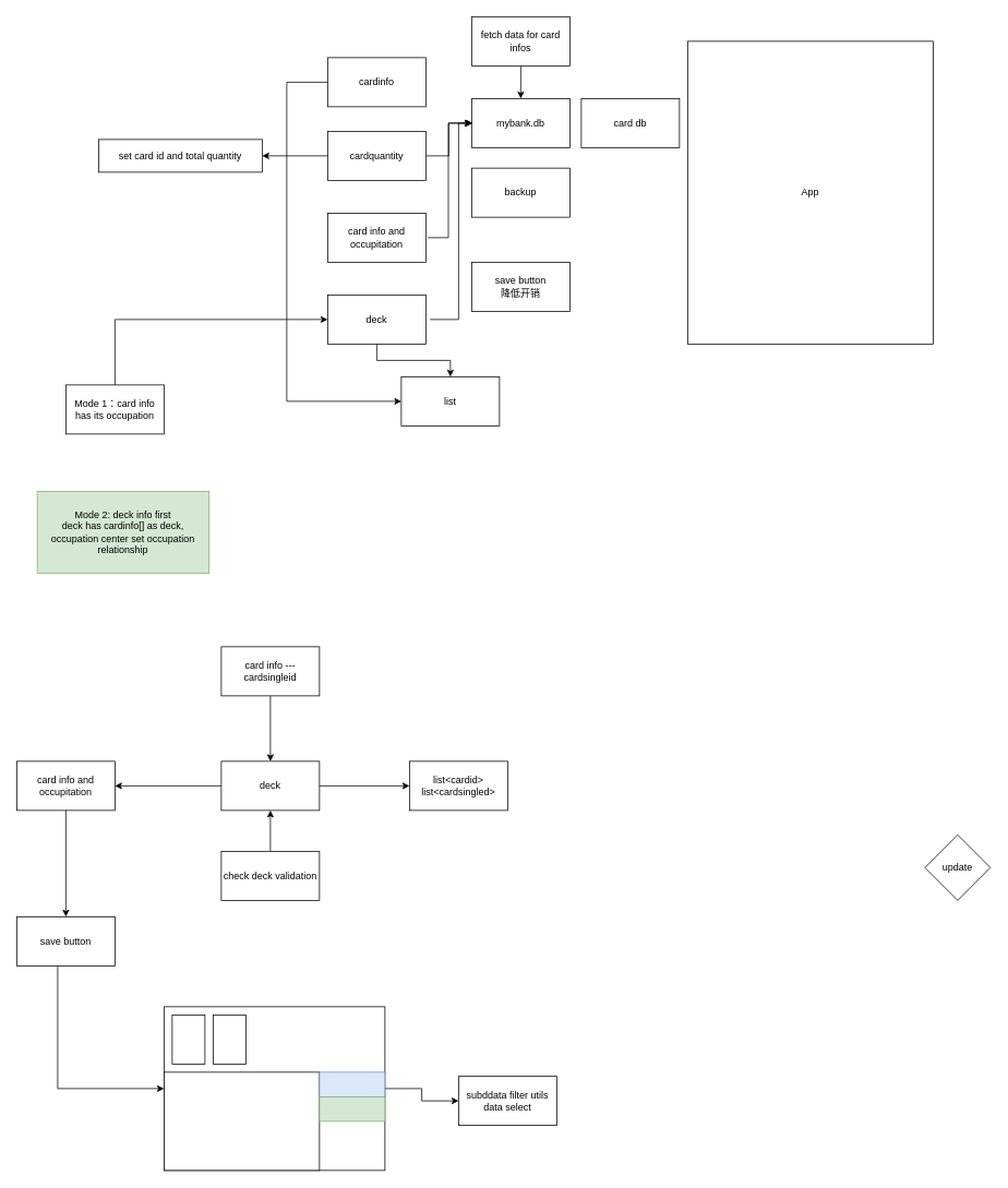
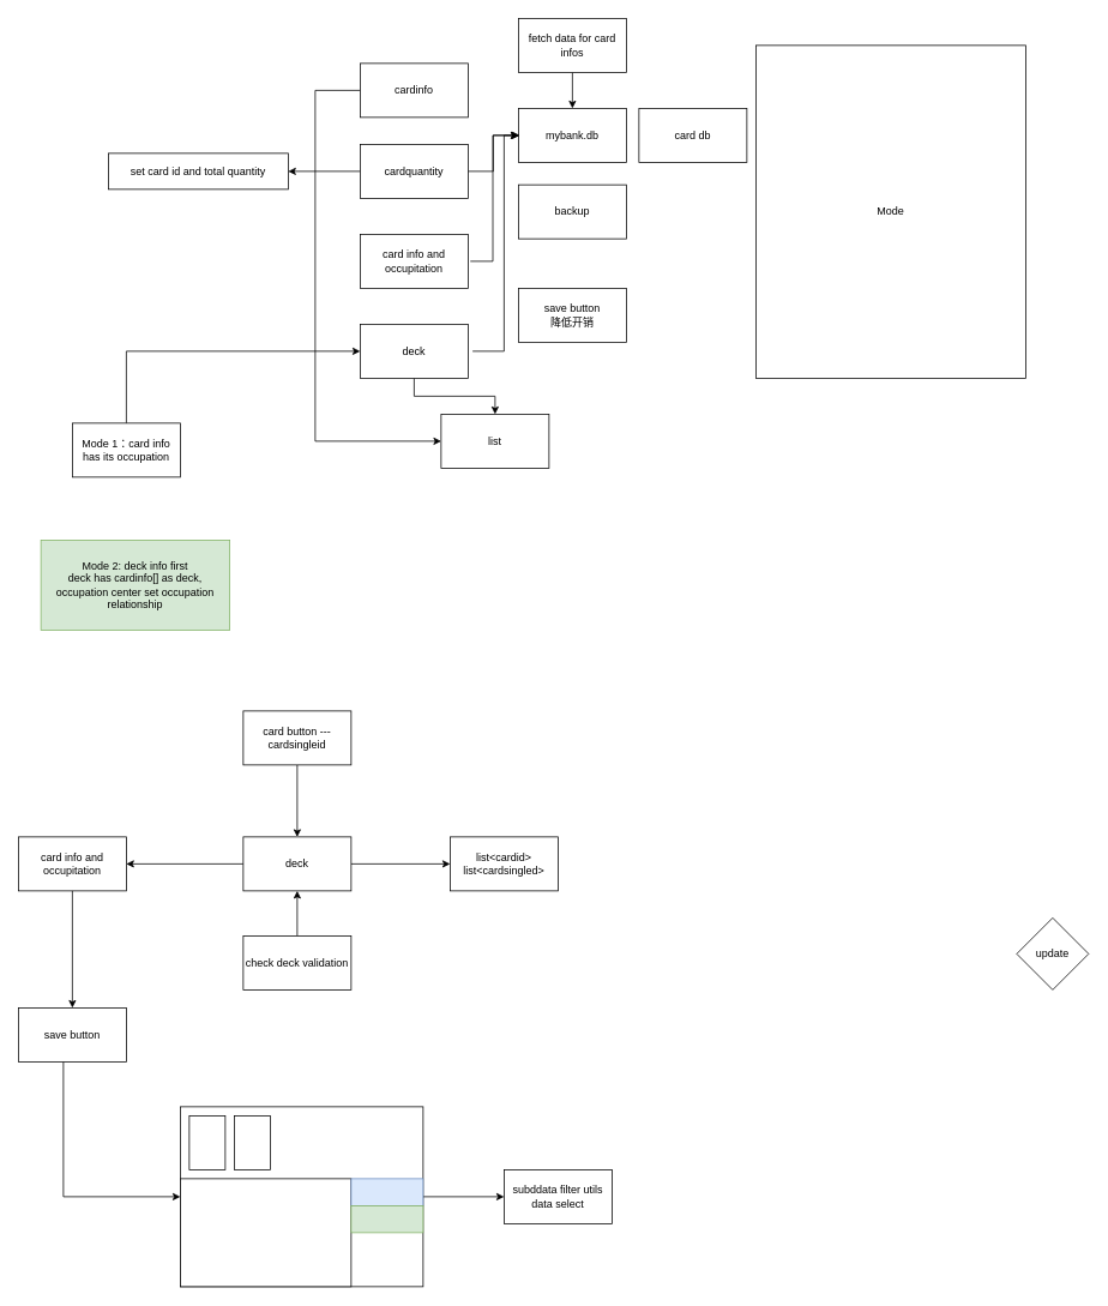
- <mxCell id="3" value="App" style="rounded=0;whiteSpace=wrap;html=1;" vertex="1" parent="1"><mxGeometry x="840" y="50" width="300" height="370" as="geometry" /></mxCell>
+ <mxCell id="3" value="Mode" style="rounded=0;whiteSpace=wrap;html=1;" vertex="1" parent="1"><mxGeometry x="840" y="50" width="300" height="370" as="geometry" /></mxCell>
- <mxCell id="20" value="card info --- cardsingleid" style="rounded=0;whiteSpace=wrap;html=1;" vertex="1" parent="1"><mxGeometry x="270" y="790" width="120" height="60" as="geometry" /></mxCell>
+ <mxCell id="20" value="card button --- cardsingleid" style="rounded=0;whiteSpace=wrap;html=1;" vertex="1" parent="1"><mxGeometry x="270" y="790" width="120" height="60" as="geometry" /></mxCell>
- <mxCell id="39" value="subddata filter utils&lt;div&gt;data select&lt;/div&gt;" style="rounded=0;whiteSpace=wrap;html=1;" vertex="1" parent="1"><mxGeometry x="560" y="1315" width="120" height="60" as="geometry" /></mxCell>
+ <mxCell id="39" value="subddata filter utils&lt;div&gt;data select&lt;/div&gt;" style="rounded=0;whiteSpace=wrap;html=1;" vertex="1" parent="1"><mxGeometry x="560" y="1300" width="120" height="60" as="geometry" /></mxCell>
